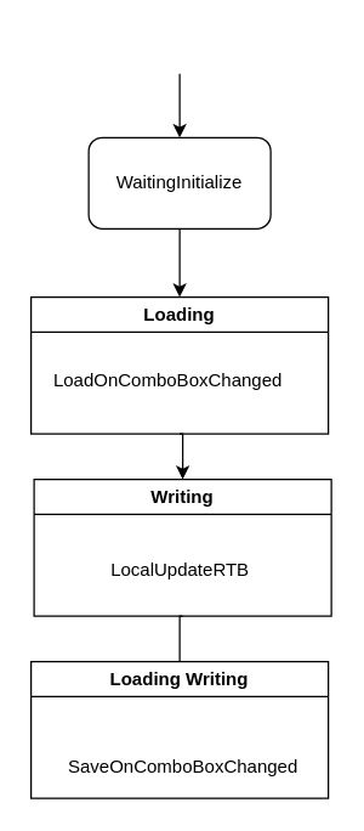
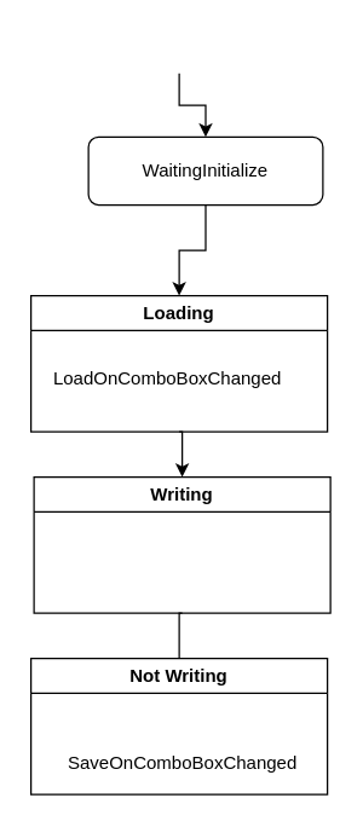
- <mxCell id="5" value="WaitingInitialize" style="rounded=1;whiteSpace=wrap;html=1;" vertex="1" parent="1"><mxGeometry x="58" y="90" width="120" height="60" as="geometry" /></mxCell>
+ <mxCell id="5" value="WaitingInitialize" style="rounded=1;whiteSpace=wrap;html=1;" vertex="1" parent="1"><mxGeometry x="58" y="90" width="155" height="45" as="geometry" /></mxCell>
- <mxCell id="11" value="LocalUpdateRTB" style="text;html=1;align=center;verticalAlign=middle;resizable=0;points=[];autosize=1;strokeColor=none;fillColor=none;" vertex="1" parent="10"><mxGeometry x="41" y="45" width="110" height="30" as="geometry" /></mxCell>
- <mxCell id="12" value="Loading Writing" style="swimlane;whiteSpace=wrap;html=1;" vertex="1" parent="1"><mxGeometry x="20" y="435" width="196" height="90" as="geometry"><mxRectangle x="314" y="280" width="80" height="30" as="alternateBounds" /></mxGeometry></mxCell>
+ <mxCell id="12" value="Not Writing" style="swimlane;whiteSpace=wrap;html=1;" vertex="1" parent="1"><mxGeometry x="20" y="435" width="196" height="90" as="geometry"><mxRectangle x="314" y="280" width="80" height="30" as="alternateBounds" /></mxGeometry></mxCell>
